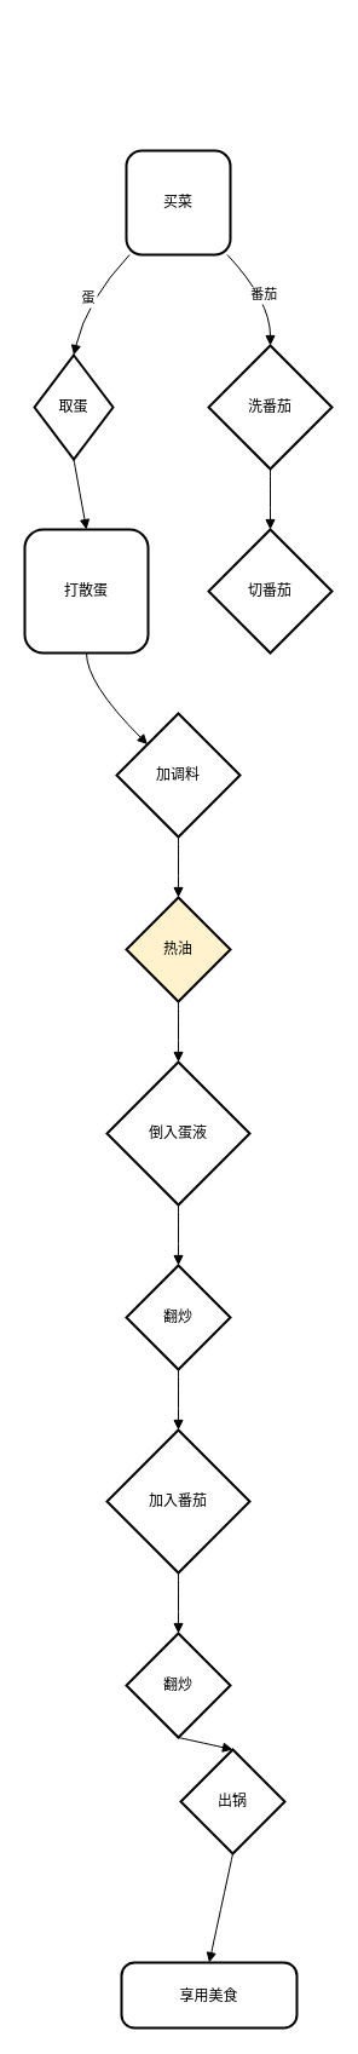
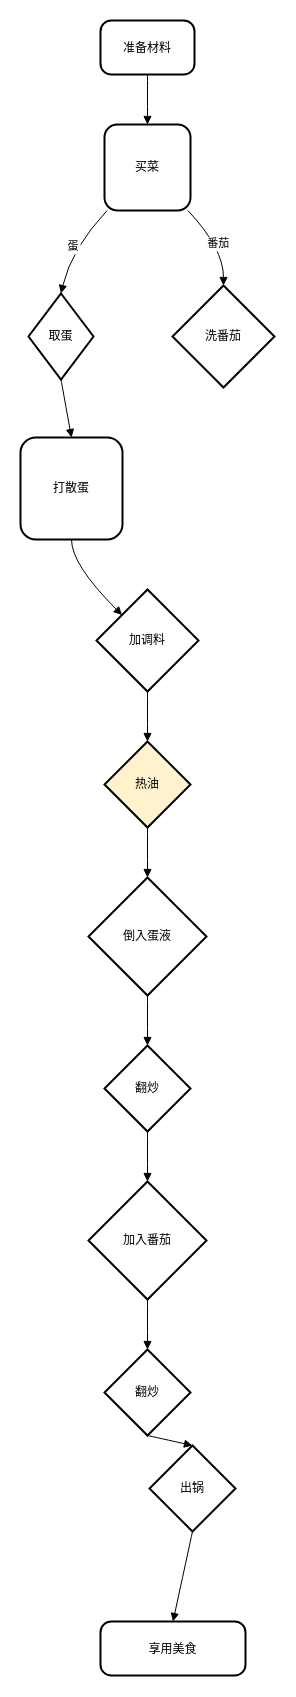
+ <mxCell id="2" value="准备材料" style="rounded=1;arcSize=20;strokeWidth=2" vertex="1" parent="1"><mxGeometry x="100" y="20" width="94" height="54" as="geometry" /></mxCell>
+ <mxCell id="16" value="" style="curved=1;startArrow=none;endArrow=block;exitX=0.5;exitY=1;entryX=0.5;entryY=0;" edge="1" parent="1" source="2" target="3"><mxGeometry relative="1" as="geometry"><Array as="points" /></mxGeometry></mxCell>
- <mxCell id="20" value="" style="curved=1;startArrow=none;endArrow=block;exitX=0.5;exitY=1;entryX=0.5;entryY=0;" edge="1" parent="1" source="5" target="7"><mxGeometry relative="1" as="geometry"><Array as="points" /></mxGeometry></mxCell>
- <mxCell id="7" value="切番茄" style="rhombus;strokeWidth=2;whiteSpace=wrap;" vertex="1" parent="1"><mxGeometry x="172" y="437" width="102" height="102" as="geometry" /></mxCell>
